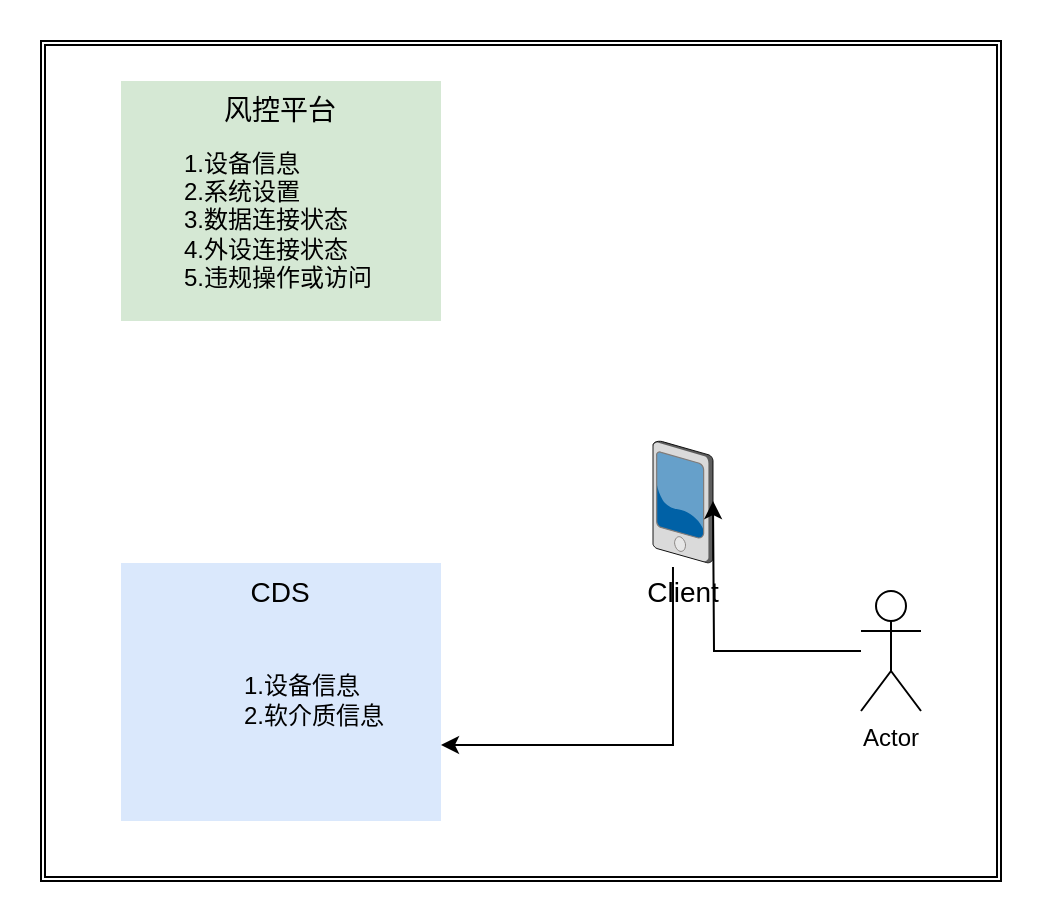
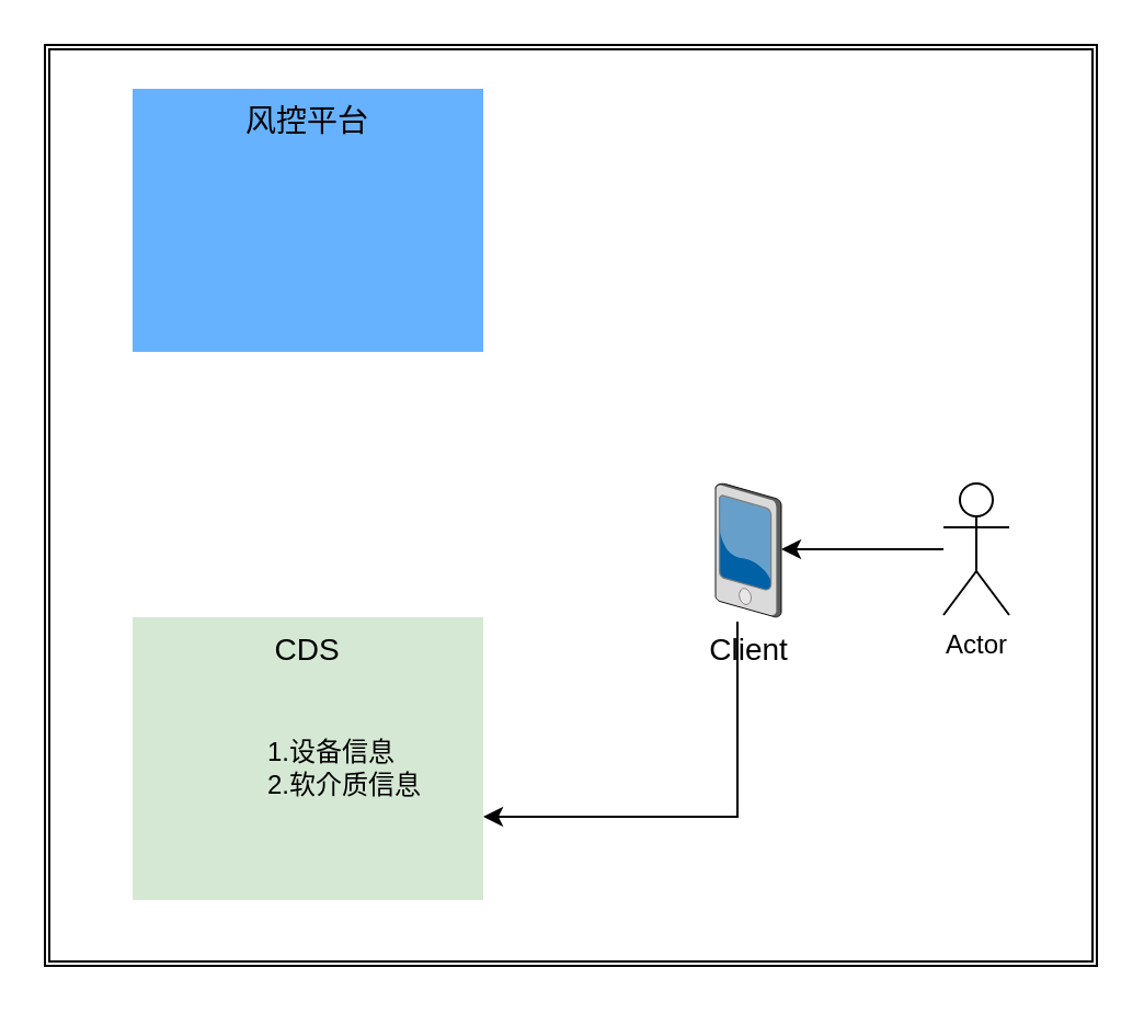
- <mxCell id="3" value="风控平台" style="whiteSpace=wrap;html=1;fillColor=#d5e8d4;fontSize=14;strokeColor=none;verticalAlign=top;" parent="1" vertex="1"><mxGeometry x="60" y="40" width="160" height="120" as="geometry" /></mxCell>
+ <mxCell id="3" value="风控平台" style="whiteSpace=wrap;html=1;fillColor=#66b2ff;fontSize=14;strokeColor=none;verticalAlign=top;" parent="1" vertex="1"><mxGeometry x="60" y="40" width="160" height="120" as="geometry" /></mxCell>
- <mxCell id="9" value="1.设备信息&lt;br&gt;2.系统设置&lt;br&gt;3.数据连接状态&lt;br&gt;4.外设连接状态&lt;br&gt;5.违规操作或访问" style="text;html=1;strokeColor=none;fillColor=none;align=left;verticalAlign=middle;whiteSpace=wrap;rounded=0;" vertex="1" parent="1"><mxGeometry x="90" y="100" width="100" height="20" as="geometry" /></mxCell>
- <mxCell id="8" value="Actor" style="shape=umlActor;verticalLabelPosition=bottom;verticalAlign=top;html=1;outlineConnect=0;" vertex="1" parent="1"><mxGeometry x="430" y="295" width="30" height="60" as="geometry" /></mxCell>
+ <mxCell id="8" value="Actor" style="shape=umlActor;verticalLabelPosition=bottom;verticalAlign=top;html=1;outlineConnect=0;" vertex="1" parent="1"><mxGeometry x="430" y="220" width="30" height="60" as="geometry" /></mxCell>
- <mxCell id="4" value="CDS" style="whiteSpace=wrap;html=1;fillColor=#dae8fc;fontSize=14;strokeColor=none;verticalAlign=top;" parent="1" vertex="1"><mxGeometry x="60" y="281" width="160" height="129" as="geometry" /></mxCell>
+ <mxCell id="4" value="CDS" style="whiteSpace=wrap;html=1;fillColor=#d5e8d4;fontSize=14;strokeColor=none;verticalAlign=top;" parent="1" vertex="1"><mxGeometry x="60" y="281" width="160" height="129" as="geometry" /></mxCell>
